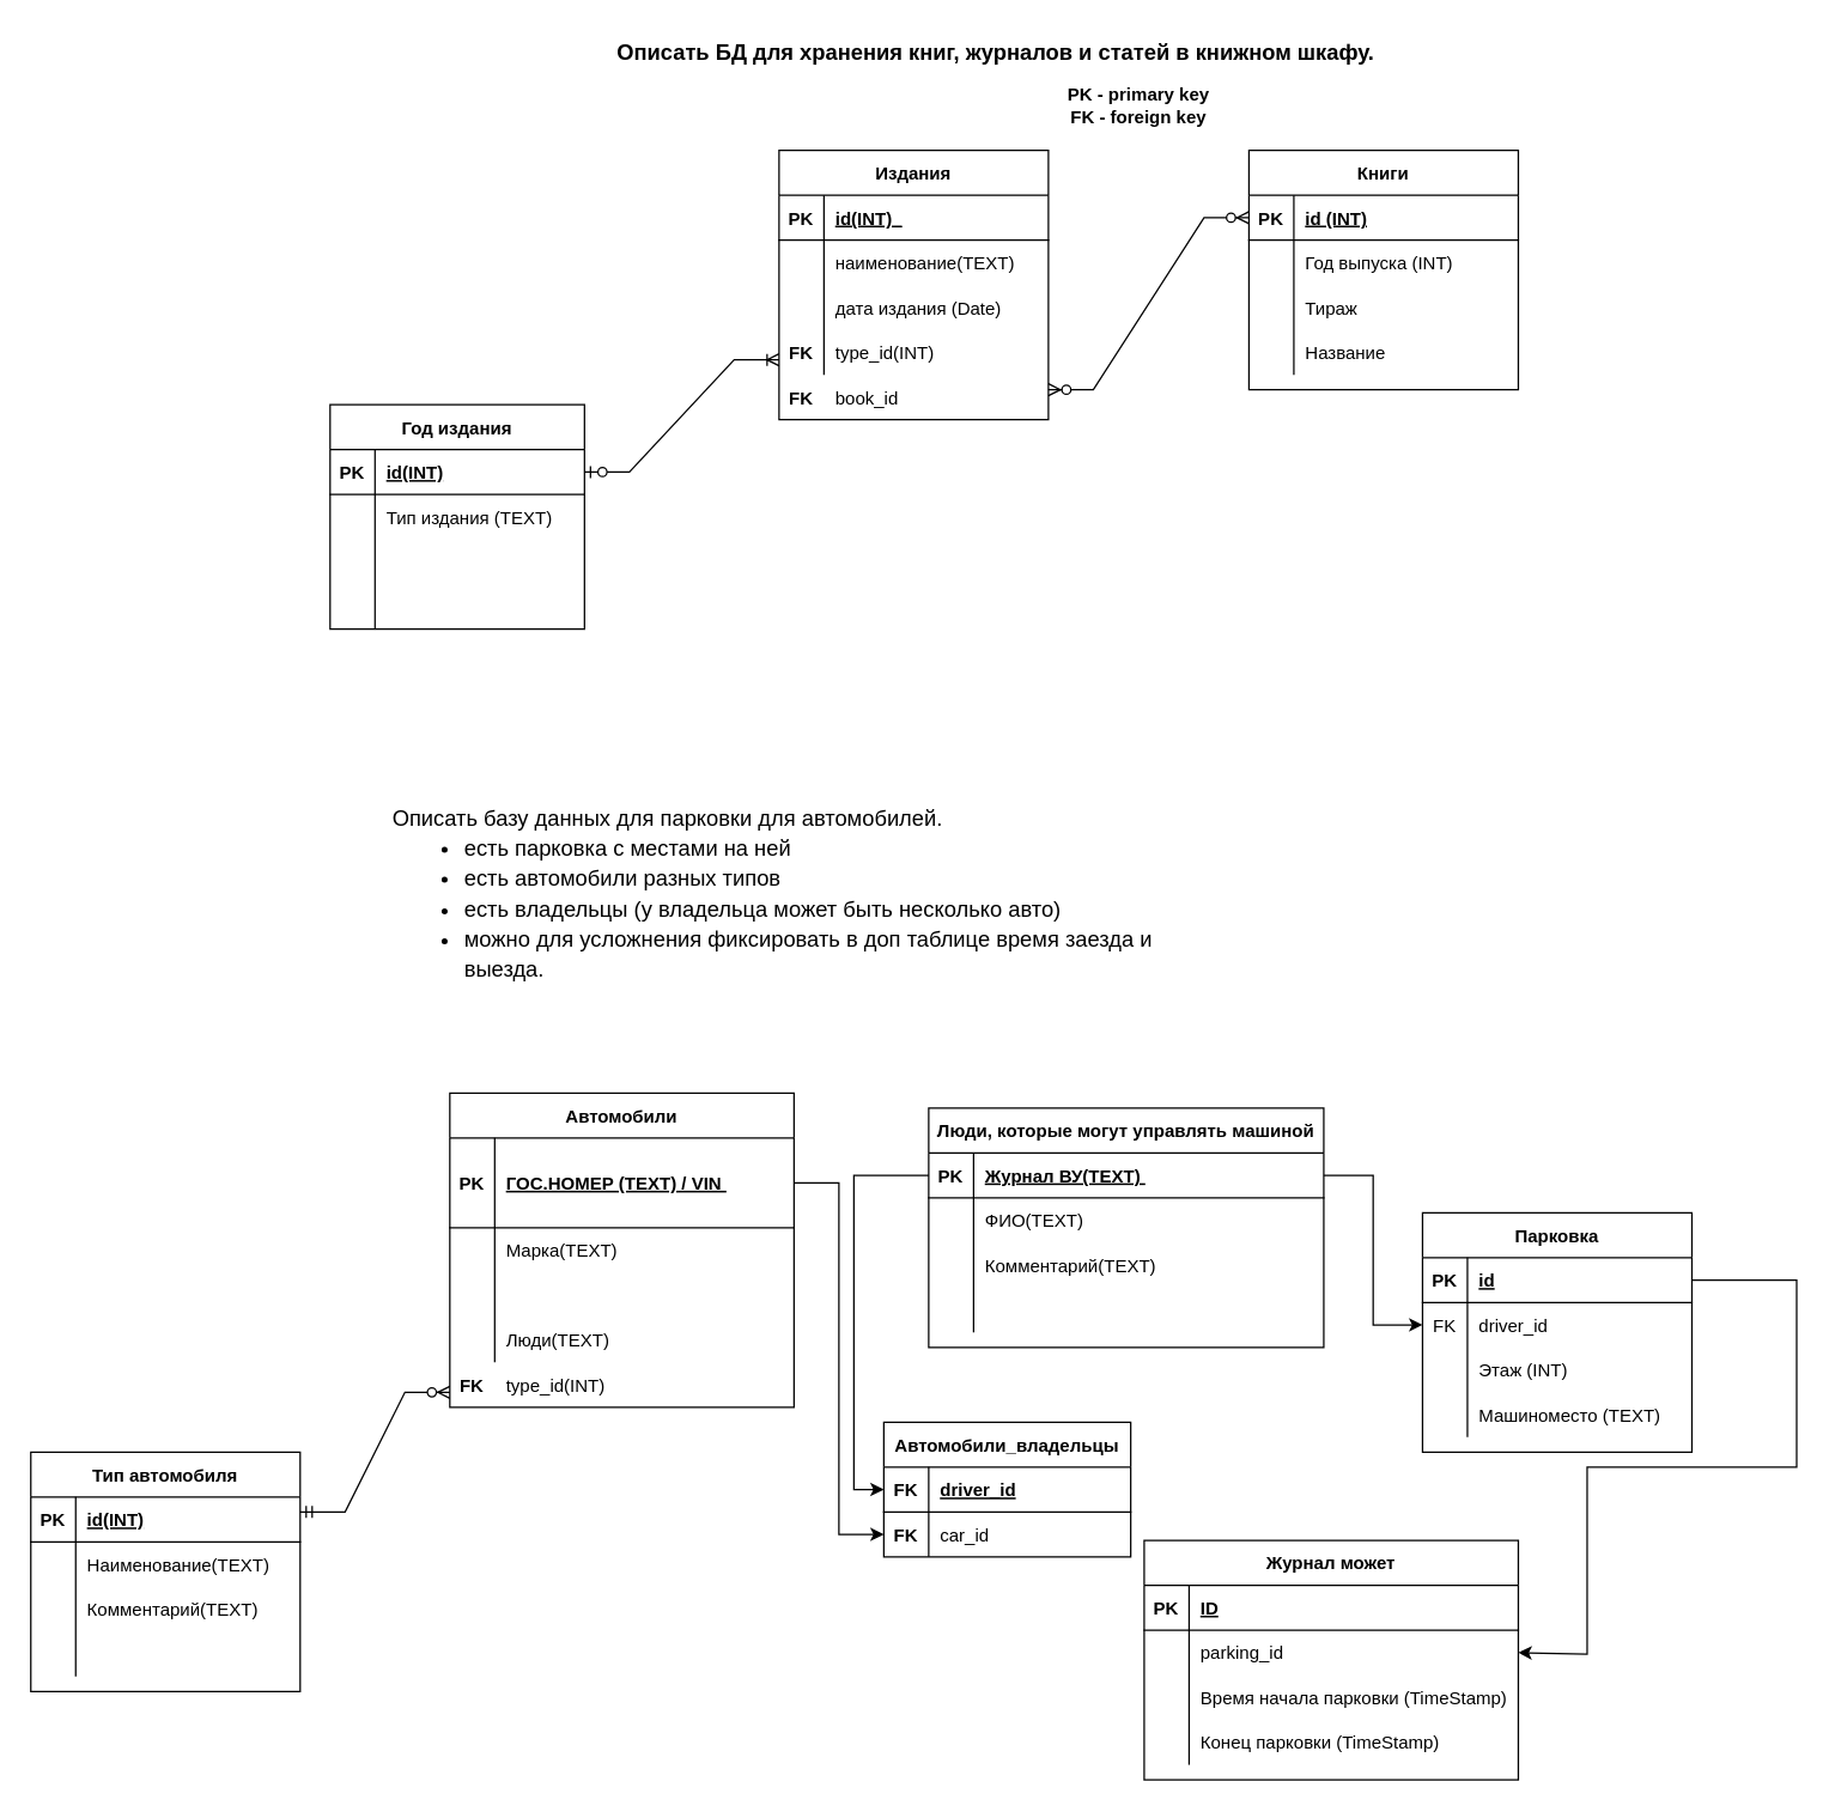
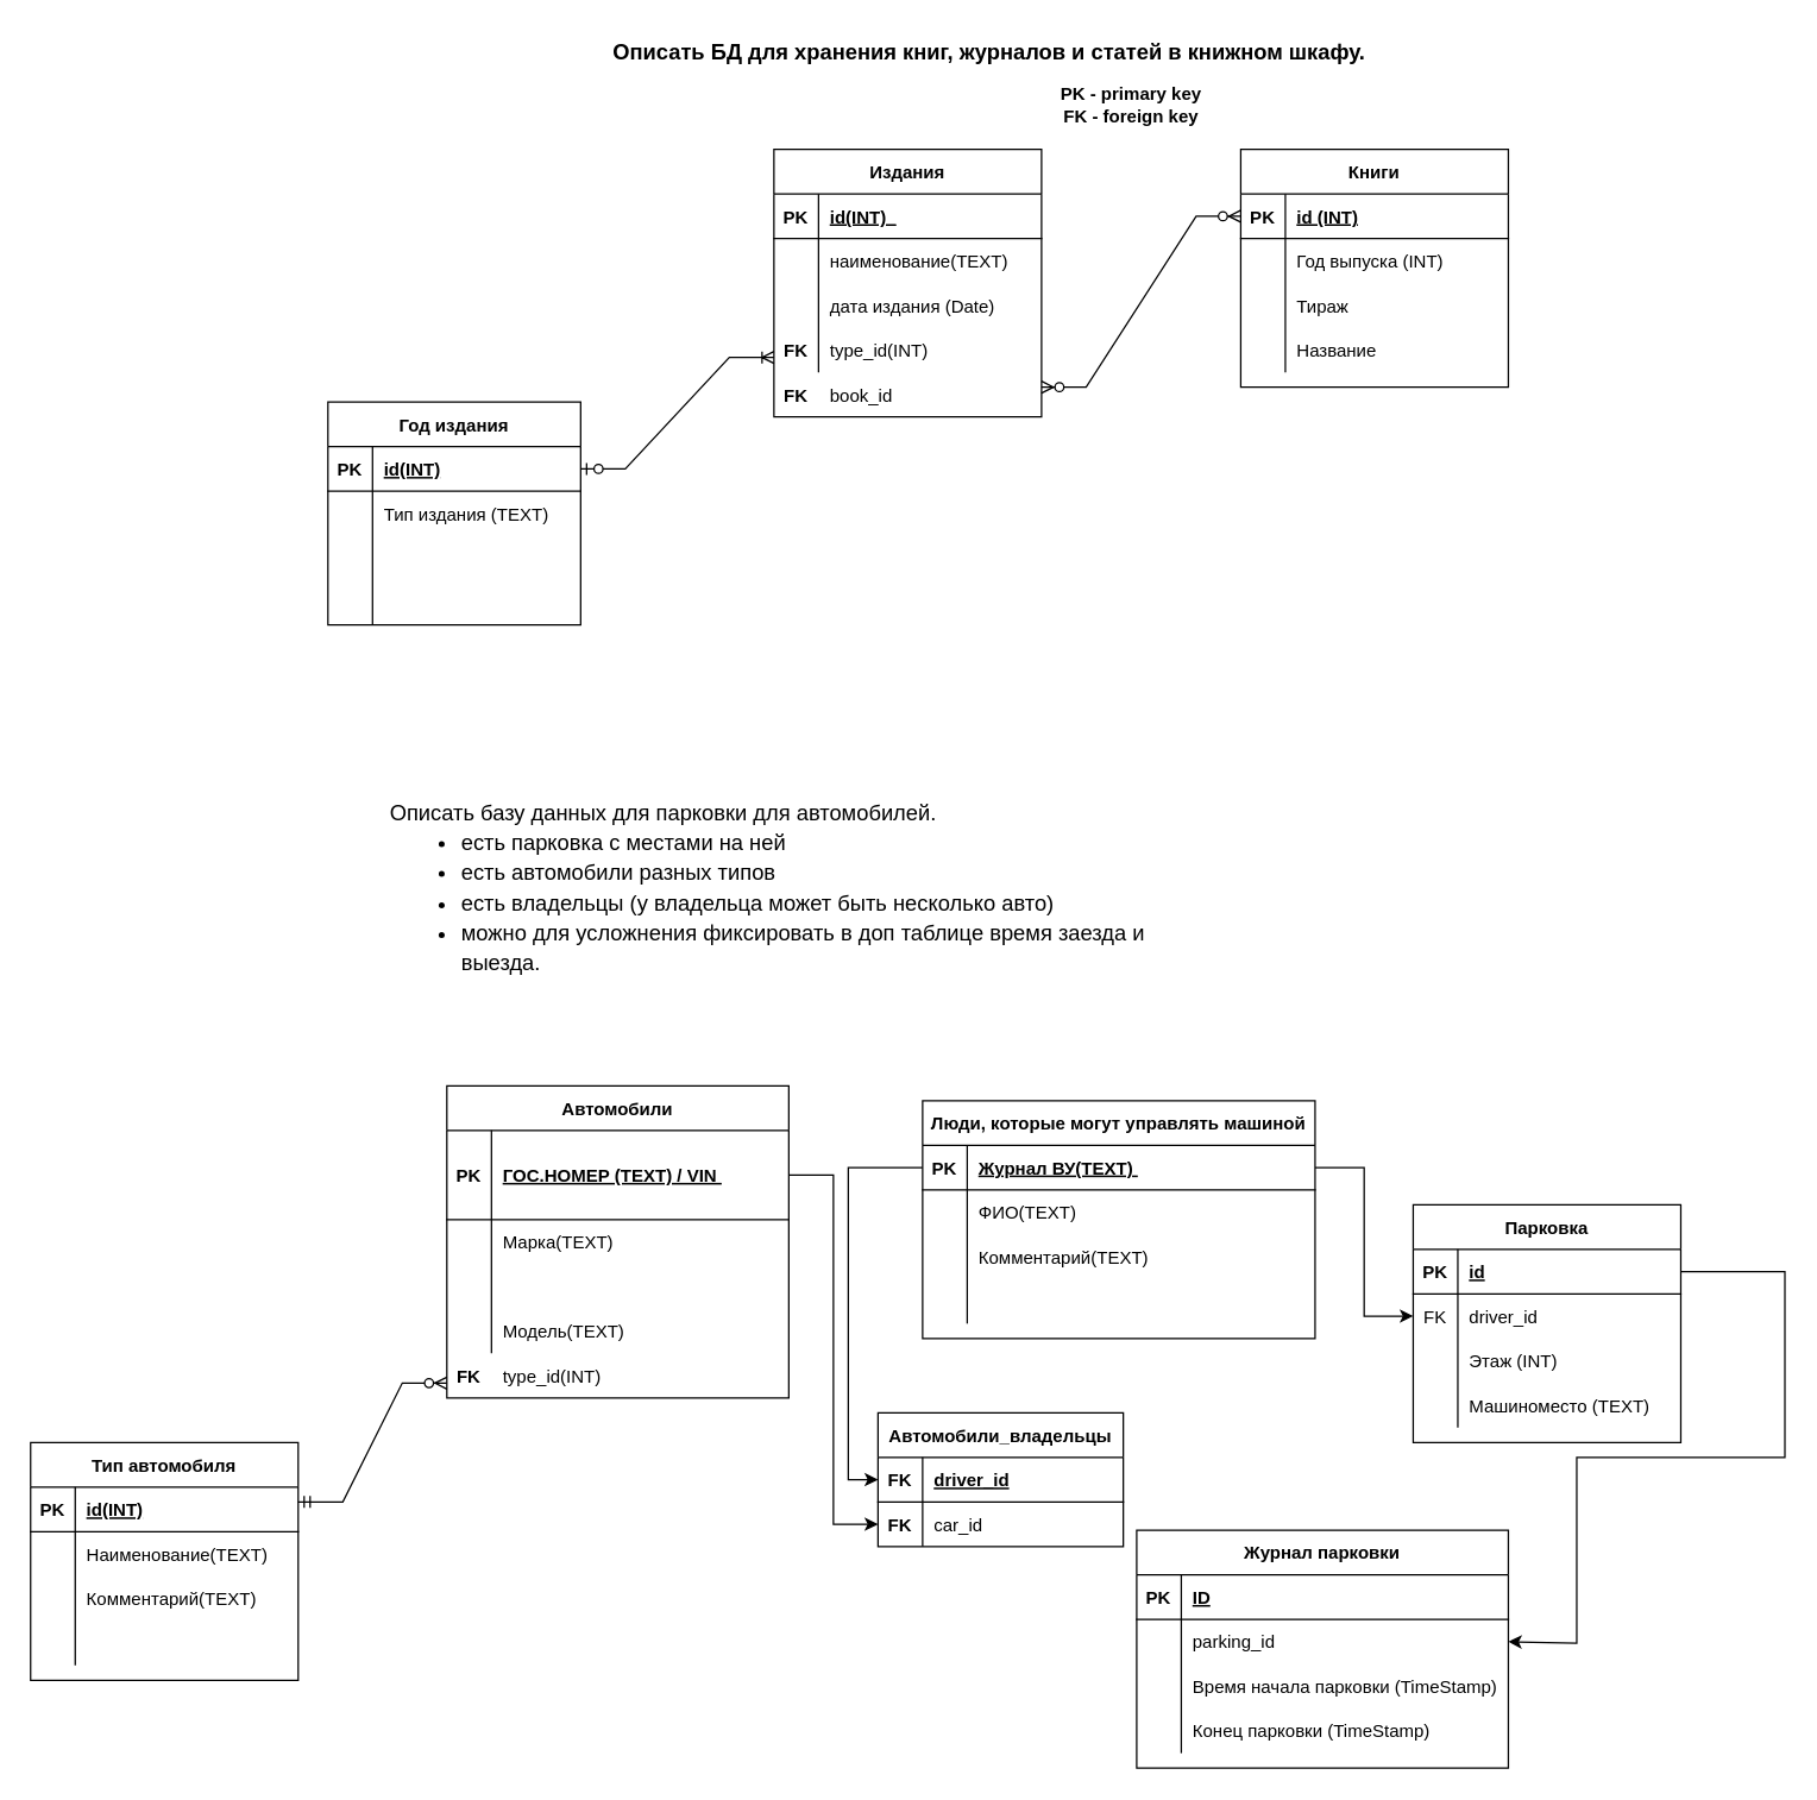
- <mxCell id="61" value="Люди(TEXT) " style="shape=partialRectangle;connectable=0;fillColor=none;top=0;left=0;bottom=0;right=0;align=left;spacingLeft=6;overflow=hidden;" vertex="1" parent="59"><mxGeometry x="30" width="200" height="30" as="geometry"><mxRectangle width="200" height="30" as="alternateBounds" /></mxGeometry></mxCell>
+ <mxCell id="61" value="Модель(TEXT) " style="shape=partialRectangle;connectable=0;fillColor=none;top=0;left=0;bottom=0;right=0;align=left;spacingLeft=6;overflow=hidden;" vertex="1" parent="59"><mxGeometry x="30" width="200" height="30" as="geometry"><mxRectangle width="200" height="30" as="alternateBounds" /></mxGeometry></mxCell>
- <mxCell id="105" value="Журнал может" style="shape=table;startSize=30;container=1;collapsible=1;childLayout=tableLayout;fixedRows=1;rowLines=0;fontStyle=1;align=center;resizeLast=1;" vertex="1" parent="1"><mxGeometry x="764" y="1029" width="250" height="160" as="geometry" /></mxCell>
+ <mxCell id="105" value="Журнал парковки" style="shape=table;startSize=30;container=1;collapsible=1;childLayout=tableLayout;fixedRows=1;rowLines=0;fontStyle=1;align=center;resizeLast=1;" vertex="1" parent="1"><mxGeometry x="764" y="1029" width="250" height="160" as="geometry" /></mxCell>
